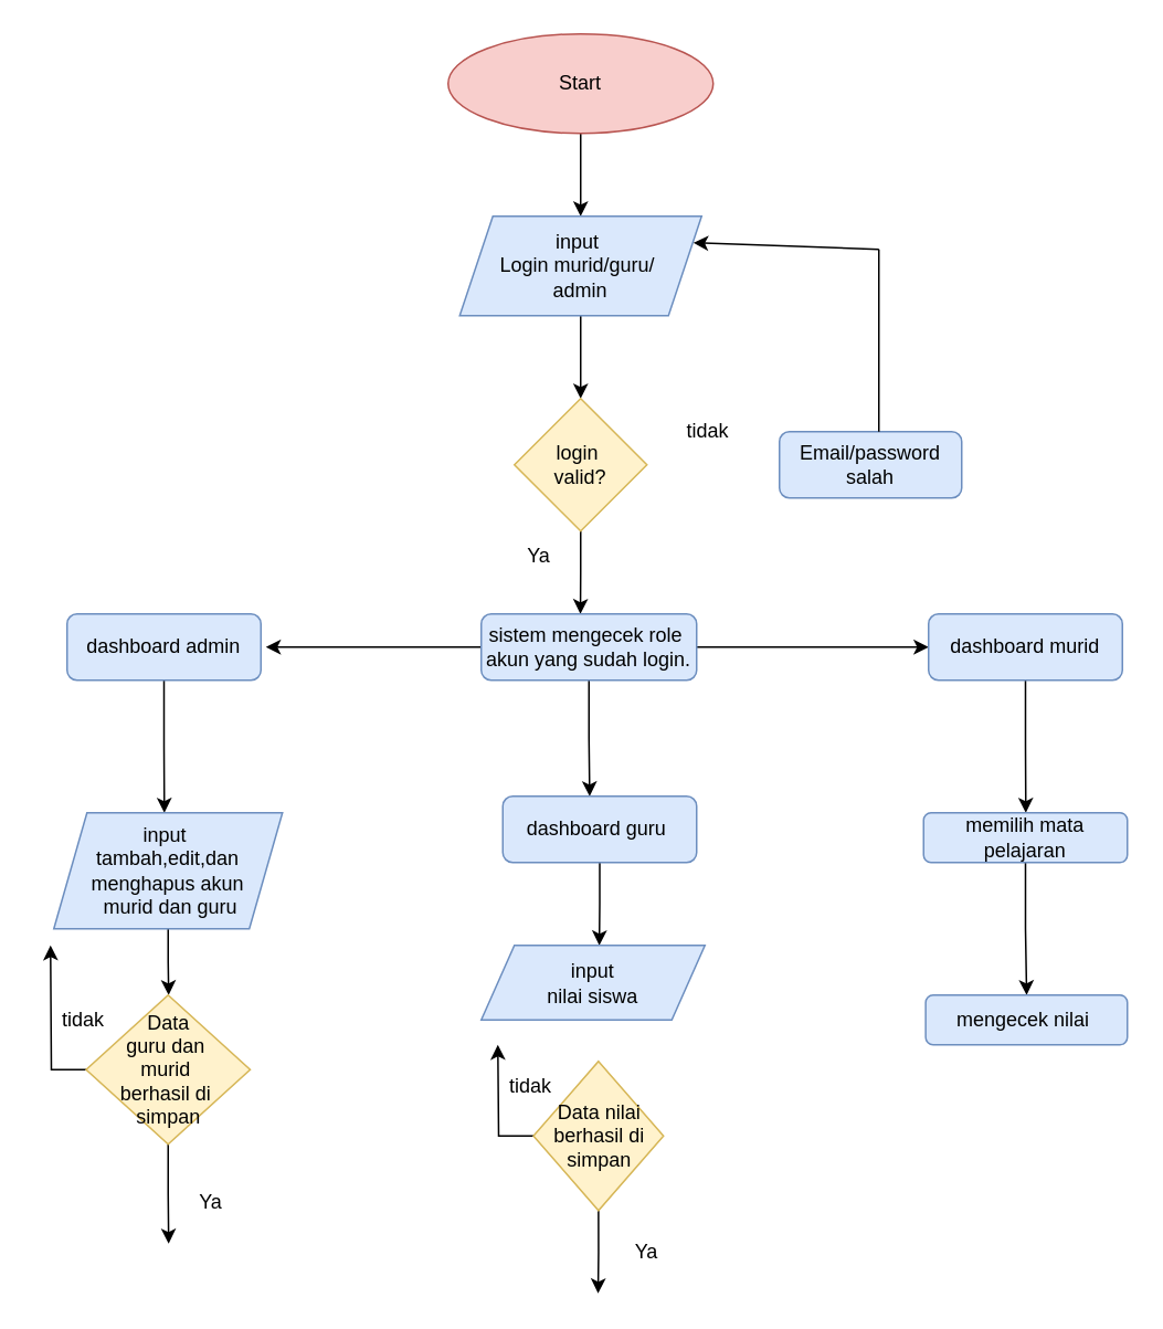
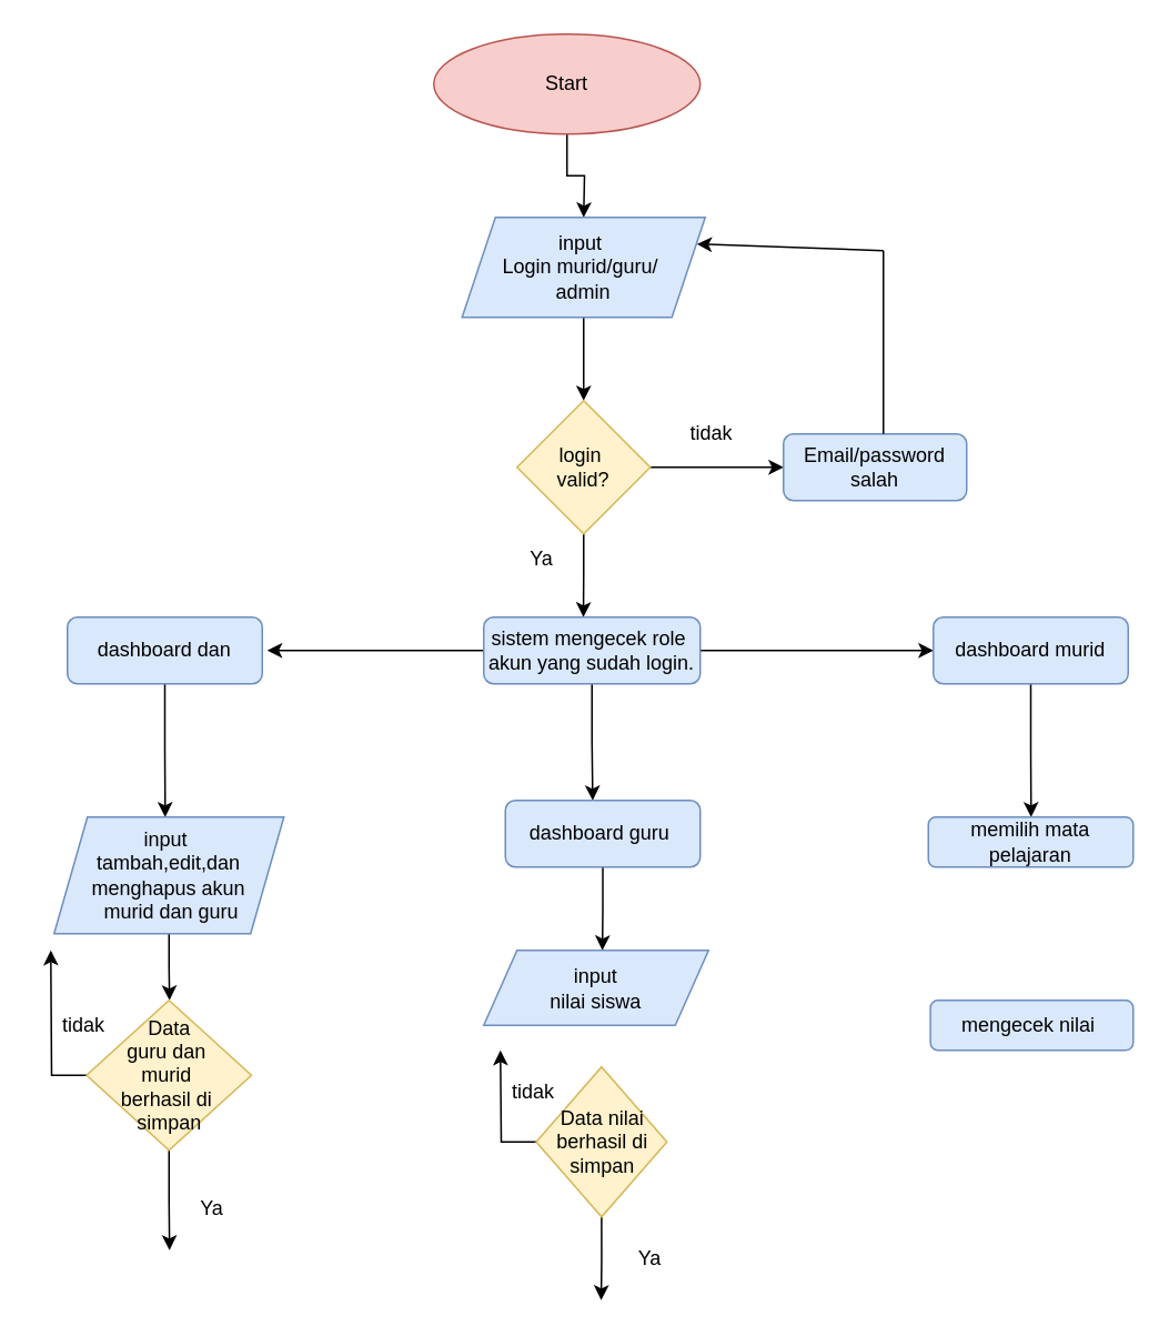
- <mxCell id="3" value="Start" style="ellipse;whiteSpace=wrap;html=1;fillColor=#f8cecc;strokeColor=#b85450;" parent="1" vertex="1"><mxGeometry x="270" y="20" width="160" height="60" as="geometry" /></mxCell>
+ <mxCell id="3" value="Start" style="ellipse;whiteSpace=wrap;html=1;fillColor=#f8cecc;strokeColor=#b85450;" parent="1" vertex="1"><mxGeometry x="260" y="20" width="160" height="60" as="geometry" /></mxCell>
+ <mxCell id="7" style="edgeStyle=orthogonalEdgeStyle;rounded=0;orthogonalLoop=1;jettySize=auto;html=1;exitX=1;exitY=0.5;exitDx=0;exitDy=0;entryX=0;entryY=0.5;entryDx=0;entryDy=0;" parent="1" source="8" target="14" edge="1"><mxGeometry relative="1" as="geometry" /></mxCell>
- <mxCell id="21" value="dashboard admin" style="rounded=1;whiteSpace=wrap;html=1;fillColor=#dae8fc;strokeColor=#6c8ebf;" parent="1" vertex="1"><mxGeometry x="40" y="370" width="117" height="40" as="geometry" /></mxCell>
+ <mxCell id="21" value="dashboard dan" style="rounded=1;whiteSpace=wrap;html=1;fillColor=#dae8fc;strokeColor=#6c8ebf;" parent="1" vertex="1"><mxGeometry x="40" y="370" width="117" height="40" as="geometry" /></mxCell>
- <mxCell id="24" style="edgeStyle=orthogonalEdgeStyle;rounded=0;orthogonalLoop=1;jettySize=auto;html=1;exitX=0.5;exitY=1;exitDx=0;exitDy=0;" edge="1" parent="1" source="25" target="26"><mxGeometry relative="1" as="geometry"><mxPoint x="618.258" y="570" as="targetPoint" /></mxGeometry></mxCell>
